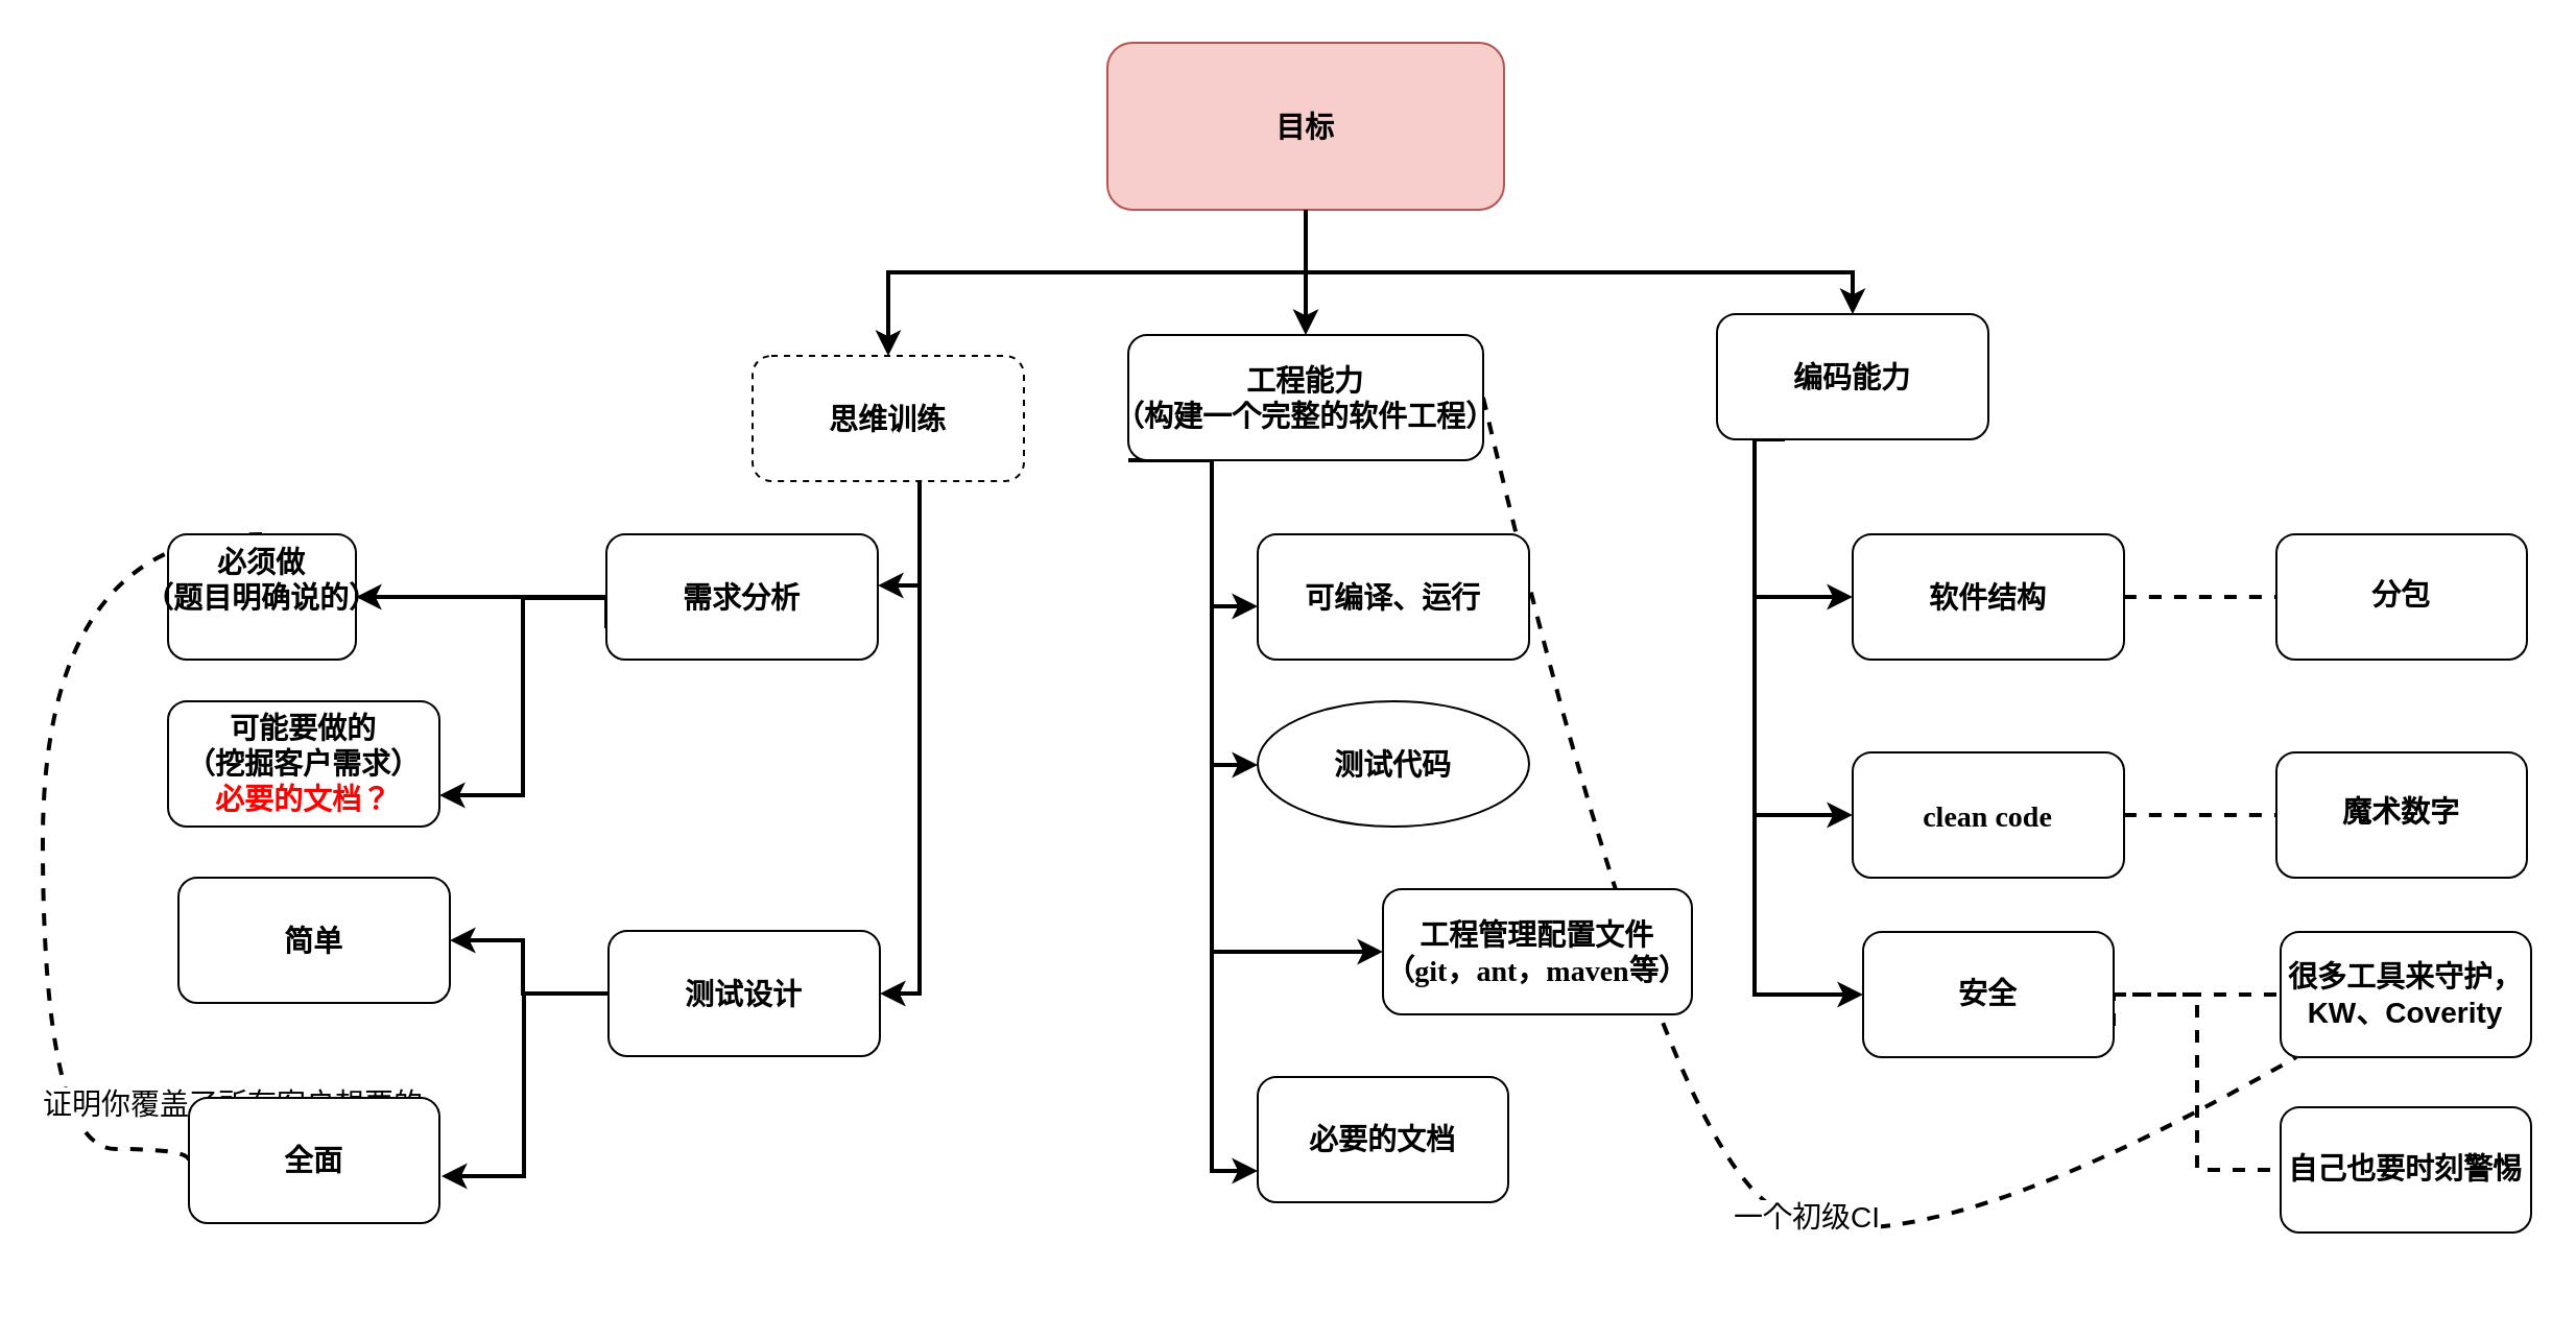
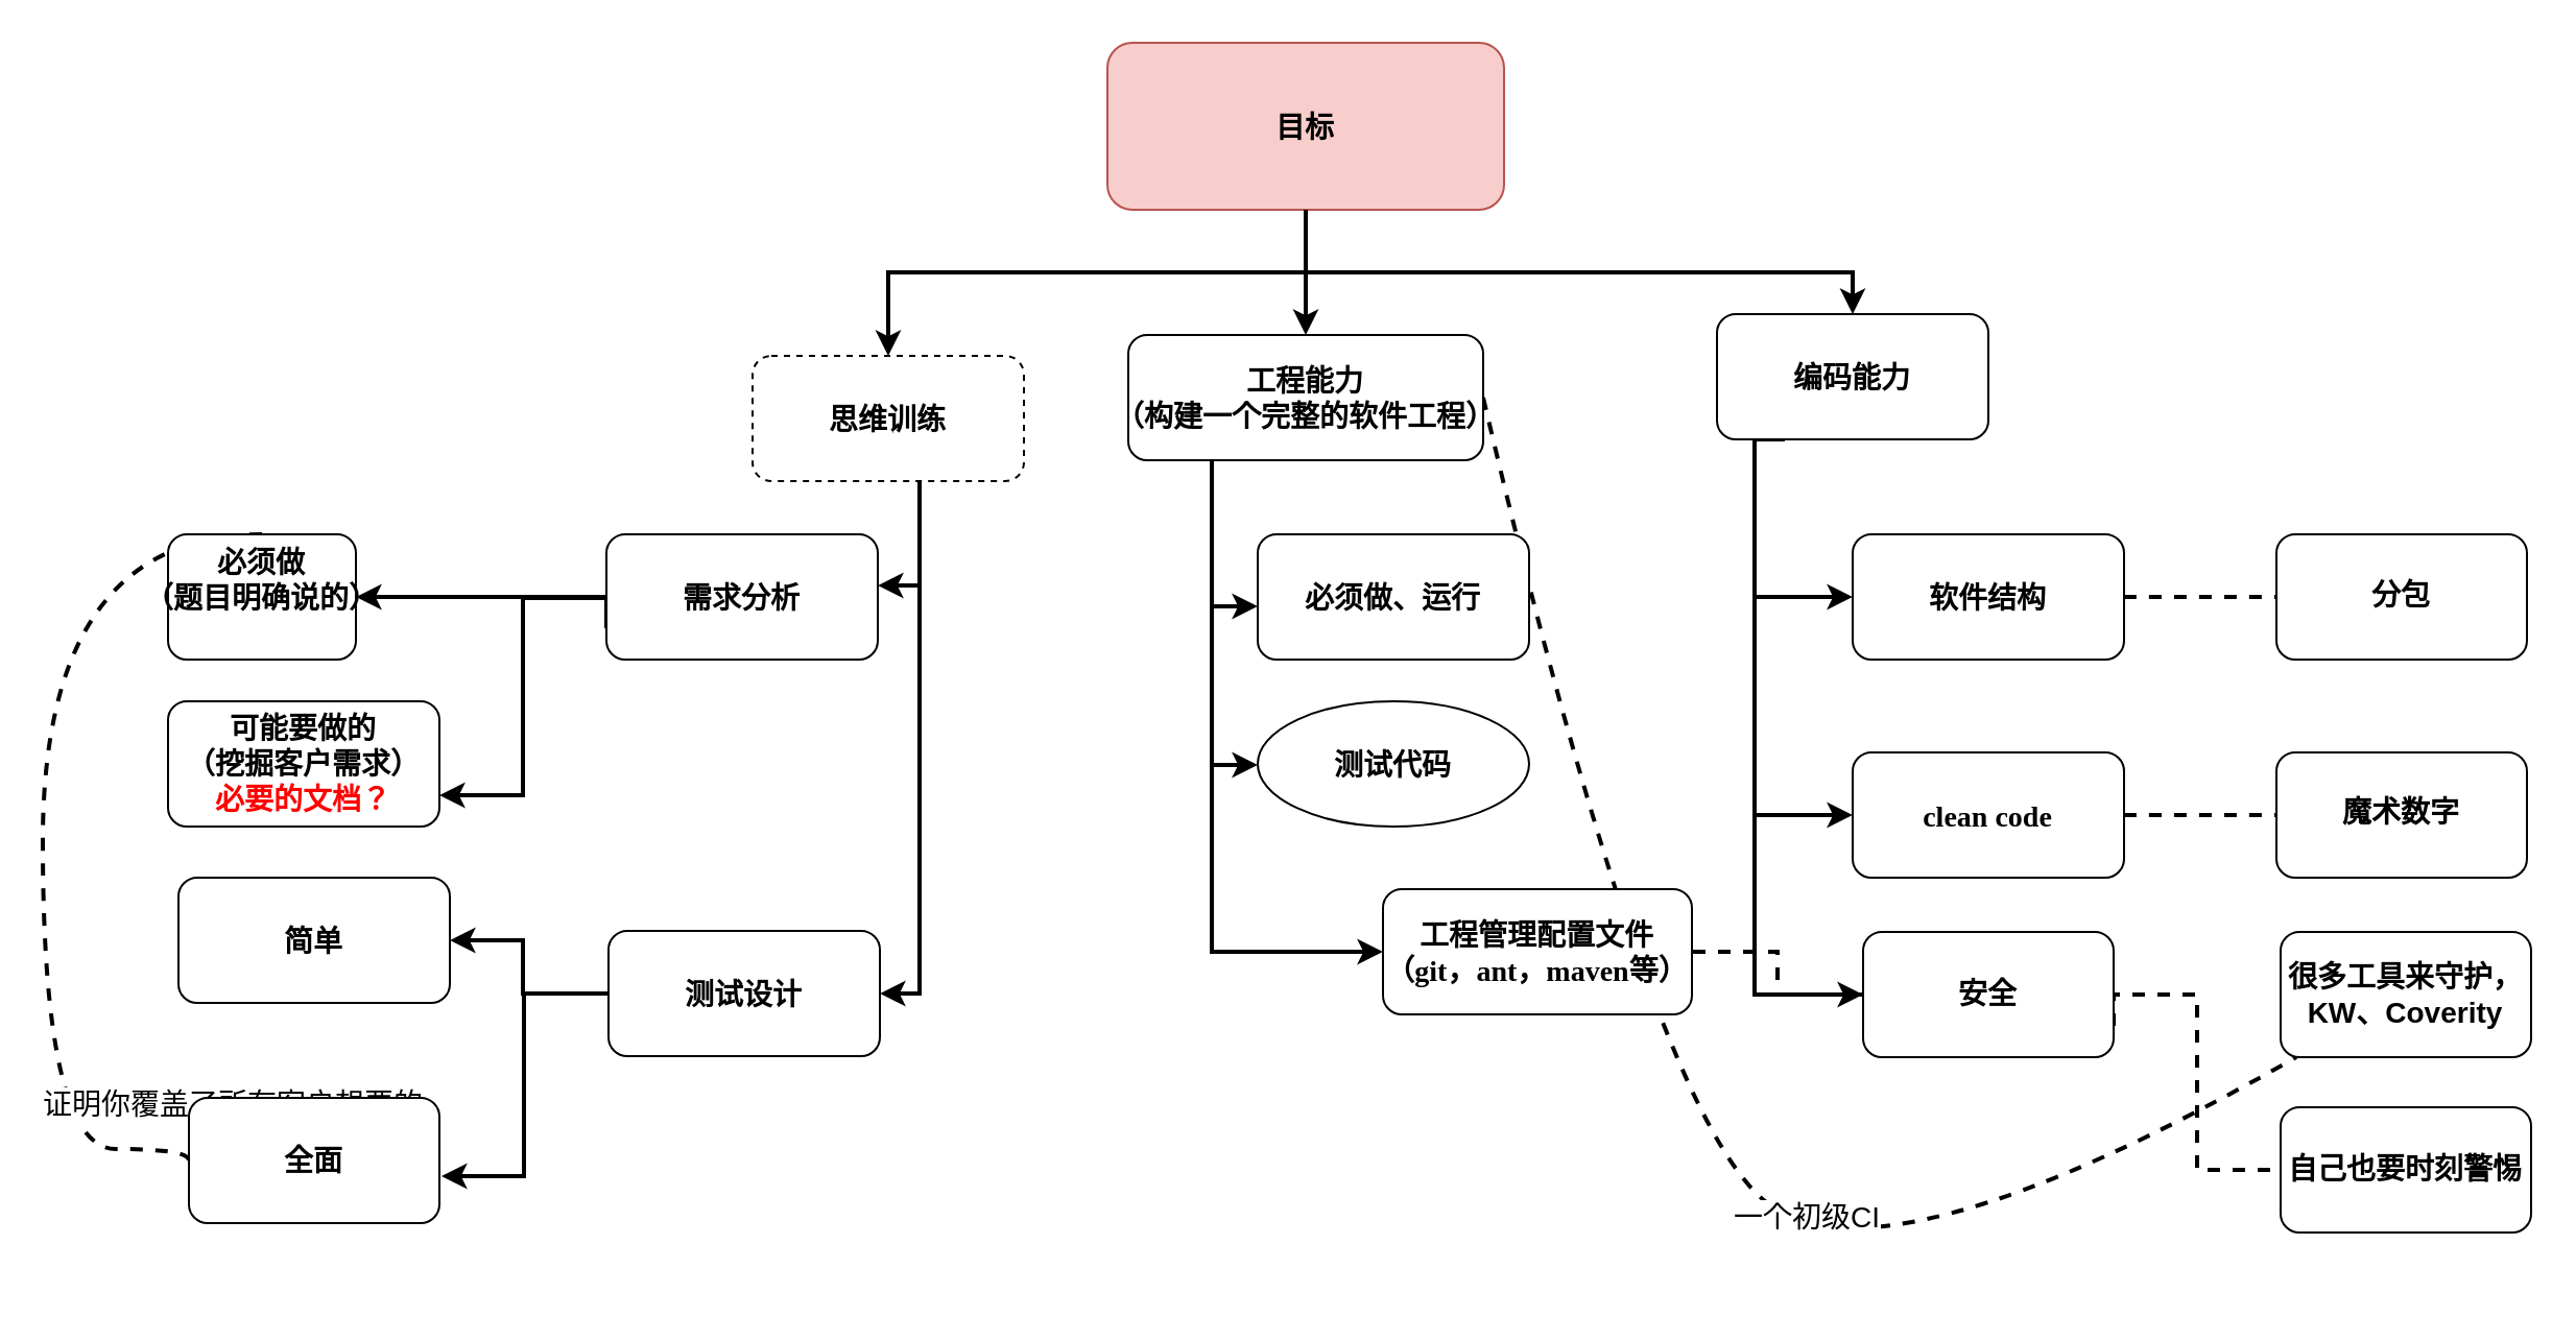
- <mxCell id="16" value="可编译、运行" style="rounded=1;fontStyle=1;fontFamily=Tahoma;fontSize=14" parent="1" vertex="1"><mxGeometry x="602" y="255.5" width="130" height="60" as="geometry" /></mxCell>
+ <mxCell id="16" value="必须做、运行" style="rounded=1;fontStyle=1;fontFamily=Tahoma;fontSize=14" parent="1" vertex="1"><mxGeometry x="602" y="255.5" width="130" height="60" as="geometry" /></mxCell>
- <mxCell id="42" value="" style="edgeStyle=orthogonalEdgeStyle;rounded=0;orthogonalLoop=1;jettySize=auto;html=1;fontSize=14;fontColor=#000000;endArrow=none;endFill=0;strokeWidth=2;dashed=1;" edge="1" parent="1" source="44" target="45"><mxGeometry relative="1" as="geometry" /></mxCell>
+ <mxCell id="42" value="" style="edgeStyle=orthogonalEdgeStyle;rounded=0;orthogonalLoop=1;jettySize=auto;html=1;fontSize=14;fontColor=#000000;endArrow=none;endFill=0;strokeWidth=2;dashed=1;" edge="1" parent="1" source="44" target="15"><mxGeometry relative="1" as="geometry" /></mxCell>
- <mxCell id="10" style="edgeStyle=orthogonalEdgeStyle;rounded=0;orthogonalLoop=1;jettySize=auto;html=1;exitX=0;exitY=1;exitDx=0;exitDy=0;entryX=0;entryY=0.75;entryDx=0;entryDy=0;fontSize=14;fontColor=#000000;strokeWidth=2;" edge="1" parent="1" source="13" target="39"><mxGeometry relative="1" as="geometry"><Array as="points"><mxPoint x="580" y="220" /><mxPoint x="580" y="561" /></Array></mxGeometry></mxCell>
- <mxCell id="39" value="&lt;b&gt;必要的文档&lt;/b&gt;" style="rounded=1;whiteSpace=wrap;html=1;fontSize=14;fontColor=#000000;" vertex="1" parent="1"><mxGeometry x="602" y="515.5" width="120" height="60" as="geometry" /></mxCell>
